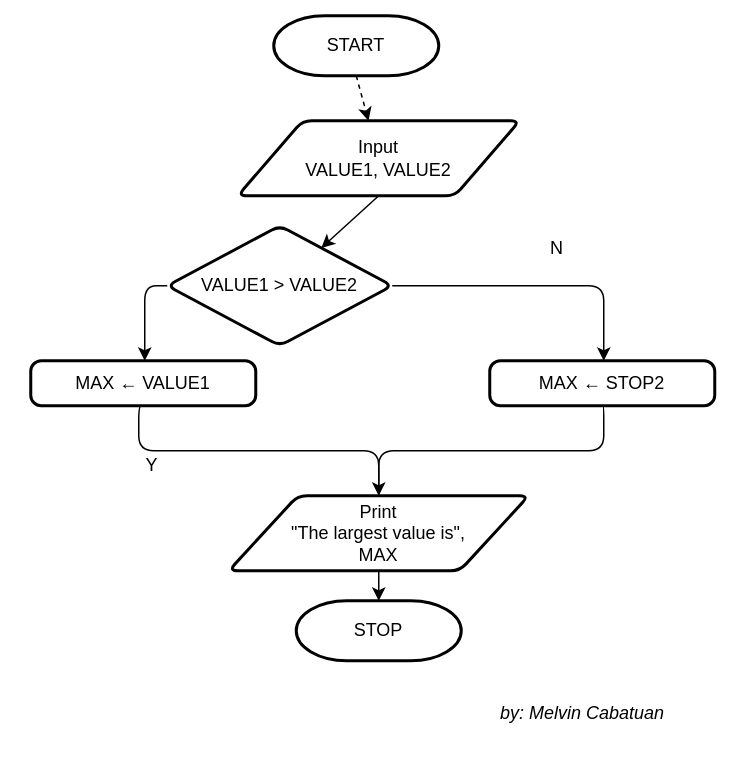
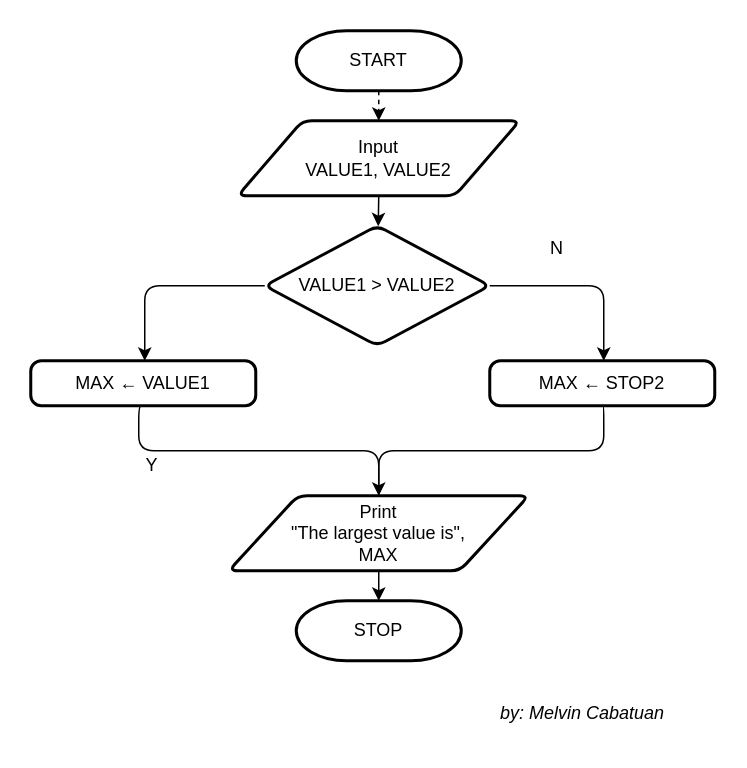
- <mxCell id="3" value="START" style="strokeWidth=2;html=1;shape=mxgraph.flowchart.terminator;whiteSpace=wrap;" vertex="1" parent="1"><mxGeometry x="182" y="10" width="110" height="40" as="geometry" /></mxCell>
+ <mxCell id="3" value="START" style="strokeWidth=2;html=1;shape=mxgraph.flowchart.terminator;whiteSpace=wrap;" vertex="1" parent="1"><mxGeometry x="197" y="20" width="110" height="40" as="geometry" /></mxCell>
- <mxCell id="6" value="VALUE1 &amp;gt; VALUE2" style="rhombus;whiteSpace=wrap;html=1;verticalAlign=middle;strokeWidth=2;rounded=1;arcSize=12;" vertex="1" parent="1"><mxGeometry x="111" y="150" width="150" height="80" as="geometry" /></mxCell>
+ <mxCell id="6" value="VALUE1 &amp;gt; VALUE2" style="rhombus;whiteSpace=wrap;html=1;verticalAlign=middle;strokeWidth=2;rounded=1;arcSize=12;" vertex="1" parent="1"><mxGeometry x="176" y="150" width="150" height="80" as="geometry" /></mxCell>
